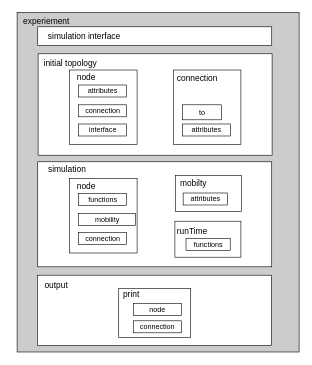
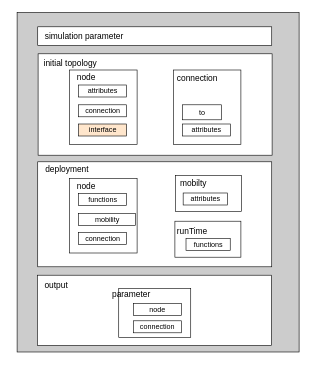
- <mxCell id="12" value="&lt;span style=&quot;font-size: 14px&quot;&gt;experiement&lt;/span&gt;" style="text;html=1;strokeColor=none;fillColor=none;align=center;verticalAlign=middle;whiteSpace=wrap;rounded=0;" parent="1" vertex="1"><mxGeometry x="37.38" y="24" width="80" height="20" as="geometry" /></mxCell>
- <mxCell id="5" value="&lt;span style=&quot;font-size: 14px&quot;&gt;simulation interface&lt;/span&gt;" style="text;html=1;strokeColor=none;fillColor=none;align=center;verticalAlign=middle;whiteSpace=wrap;rounded=0;" parent="1" vertex="1"><mxGeometry x="61.75" y="49.5" width="156" height="20" as="geometry" /></mxCell>
+ <mxCell id="5" value="&lt;span style=&quot;font-size: 14px&quot;&gt;simulation parameter&lt;/span&gt;" style="text;html=1;strokeColor=none;fillColor=none;align=center;verticalAlign=middle;whiteSpace=wrap;rounded=0;" parent="1" vertex="1"><mxGeometry x="61.75" y="49.5" width="156" height="20" as="geometry" /></mxCell>
- <mxCell id="19" value="interface" style="rounded=0;whiteSpace=wrap;html=1;fillColor=#FFFFFF;" parent="1" vertex="1"><mxGeometry x="130.5" y="206" width="80" height="20" as="geometry" /></mxCell>
+ <mxCell id="19" value="interface" style="rounded=0;whiteSpace=wrap;html=1;fillColor=#ffe6cc;" parent="1" vertex="1"><mxGeometry x="130.5" y="206" width="80" height="20" as="geometry" /></mxCell>
- <mxCell id="9" value="&lt;font style=&quot;font-size: 14px&quot;&gt;simulation&lt;/font&gt;" style="text;html=1;strokeColor=none;fillColor=none;align=center;verticalAlign=middle;whiteSpace=wrap;rounded=0;" parent="1" vertex="1"><mxGeometry x="39" y="272" width="145" height="20" as="geometry" /></mxCell>
+ <mxCell id="9" value="&lt;font style=&quot;font-size: 14px&quot;&gt;deployment&lt;/font&gt;" style="text;html=1;strokeColor=none;fillColor=none;align=center;verticalAlign=middle;whiteSpace=wrap;rounded=0;" parent="1" vertex="1"><mxGeometry x="39" y="272" width="145" height="20" as="geometry" /></mxCell>
- <mxCell id="20" value="&lt;font style=&quot;font-size: 14px&quot;&gt;print&lt;/font&gt;" style="text;html=1;strokeColor=none;fillColor=none;align=center;verticalAlign=middle;whiteSpace=wrap;rounded=0;" vertex="1" parent="1"><mxGeometry x="146" y="480" width="145" height="20" as="geometry" /></mxCell>
+ <mxCell id="20" value="&lt;font style=&quot;font-size: 14px&quot;&gt;parameter&lt;/font&gt;" style="text;html=1;strokeColor=none;fillColor=none;align=center;verticalAlign=middle;whiteSpace=wrap;rounded=0;" vertex="1" parent="1"><mxGeometry x="146" y="480" width="145" height="20" as="geometry" /></mxCell>
